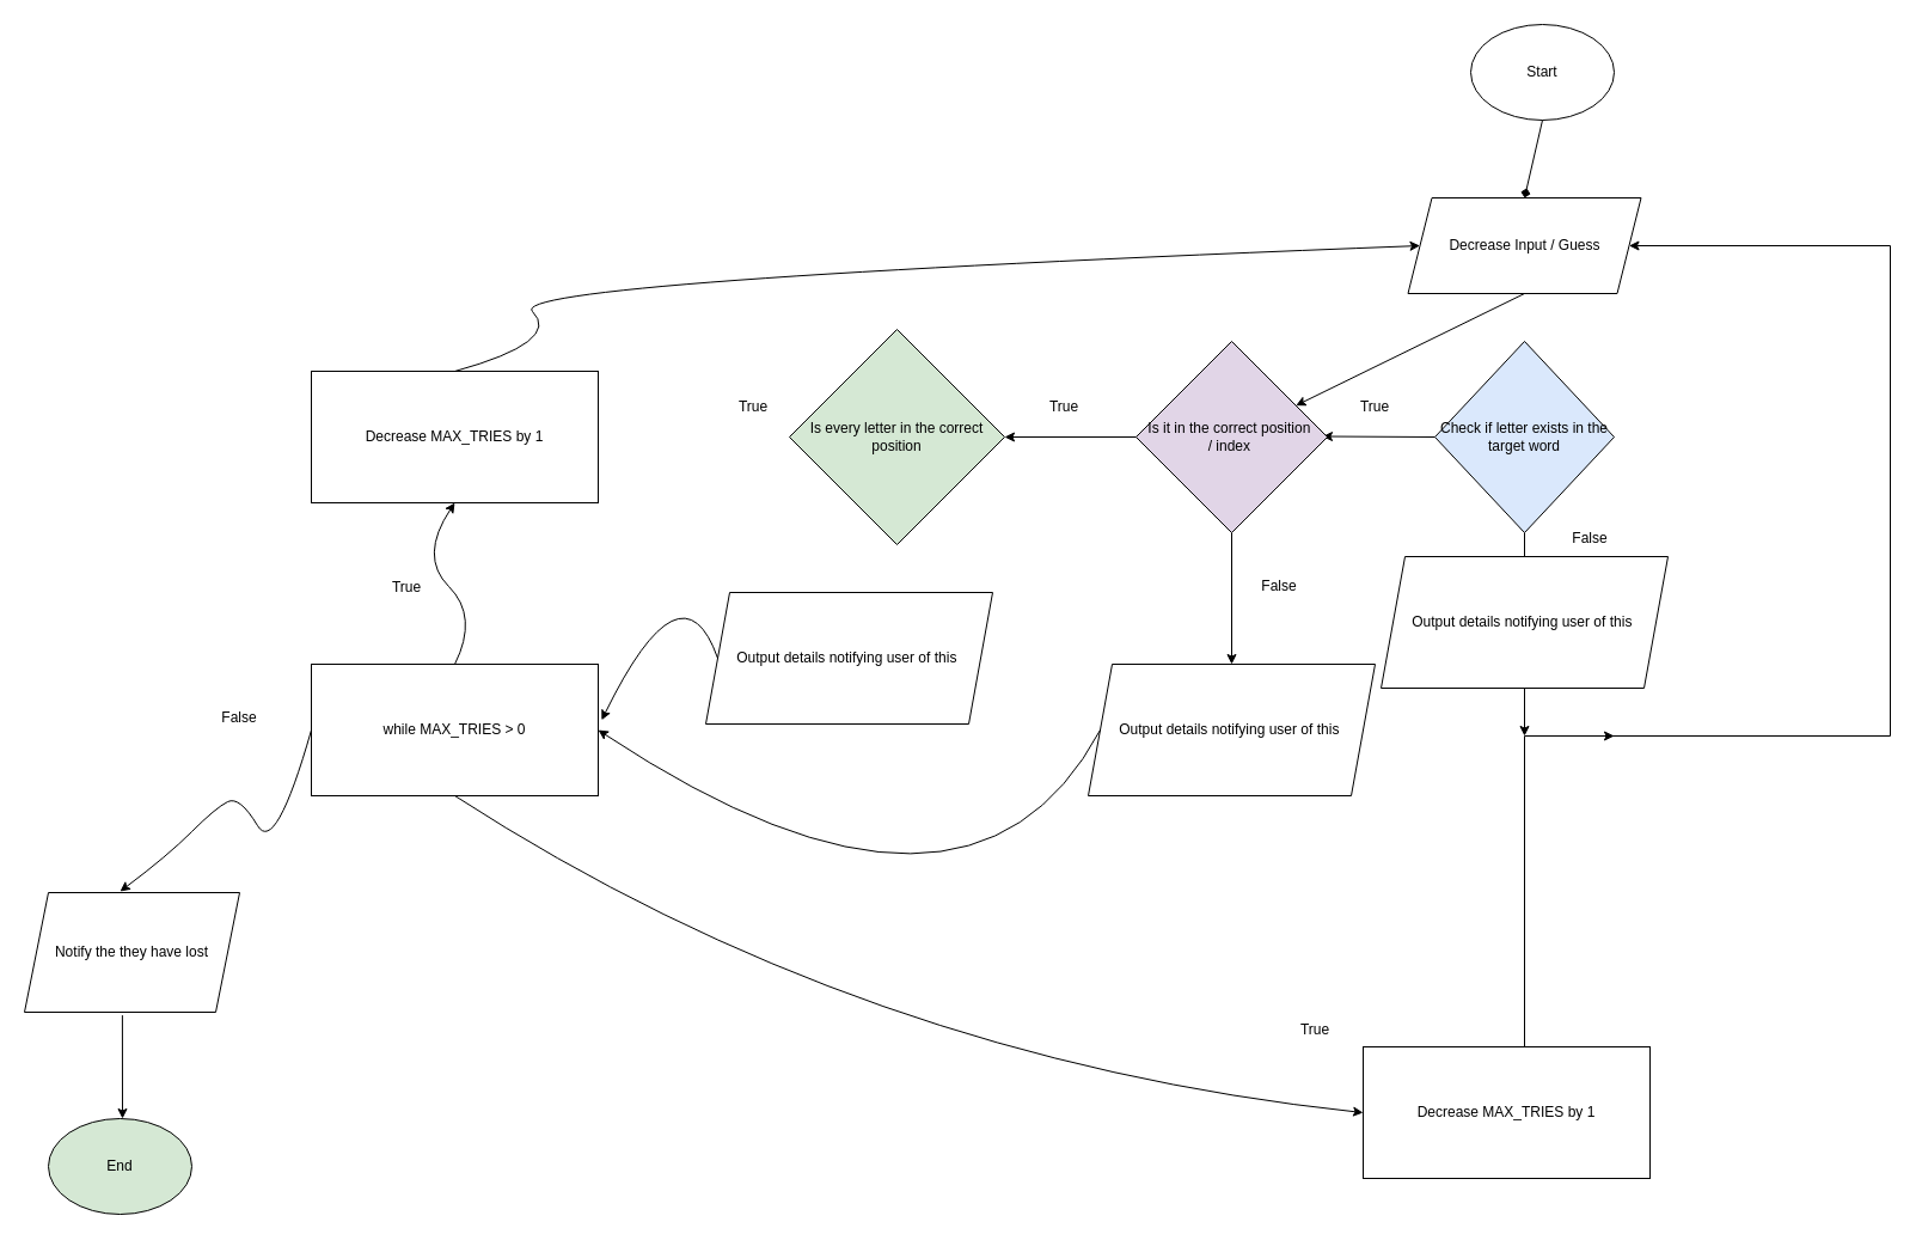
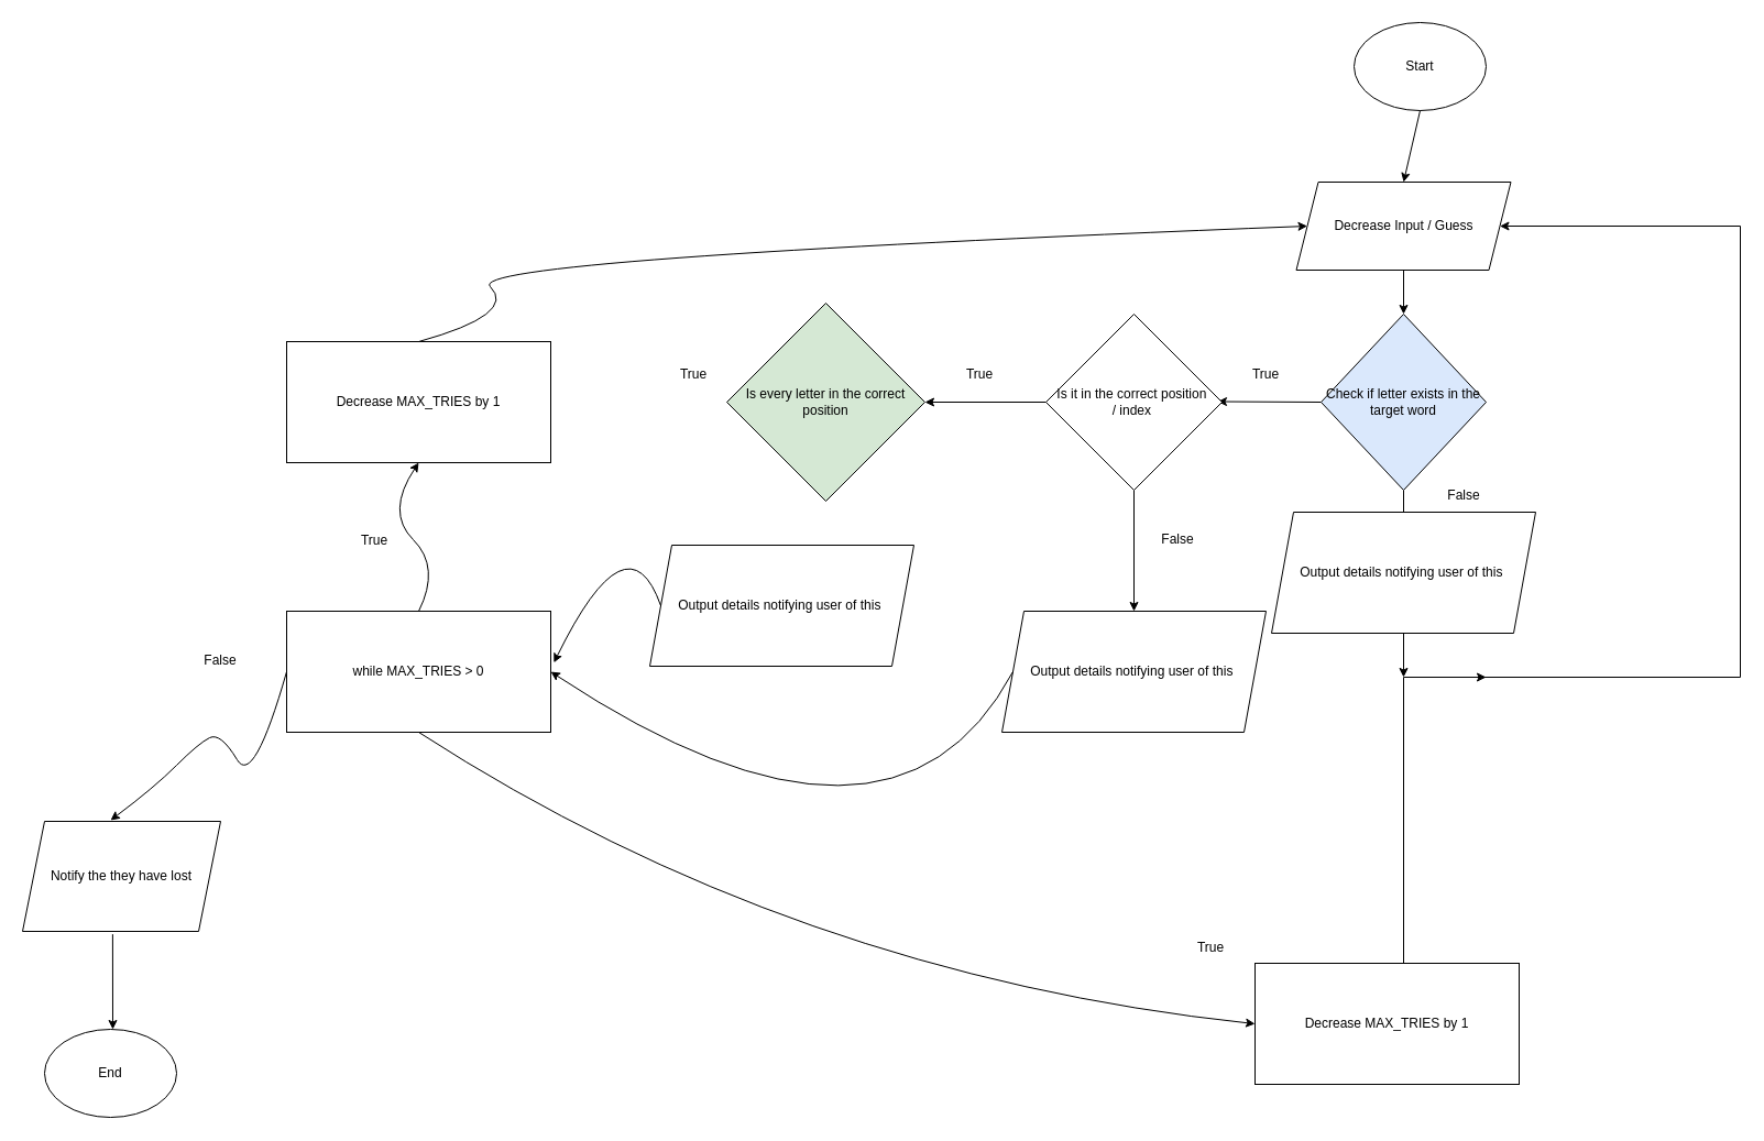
- <mxCell id="16" value="" style="endArrow=diamond;html=1;rounded=0;exitX=0.5;exitY=1;exitDx=0;exitDy=0;entryX=0.5;entryY=0;entryDx=0;entryDy=0;" parent="1" source="15" target="14" edge="1"><mxGeometry width="50" height="50" relative="1" as="geometry"><mxPoint x="1270" y="165" as="sourcePoint" /><mxPoint x="1320" y="115" as="targetPoint" /></mxGeometry></mxCell>
+ <mxCell id="16" value="" style="endArrow=classic;html=1;rounded=0;exitX=0.5;exitY=1;exitDx=0;exitDy=0;entryX=0.5;entryY=0;entryDx=0;entryDy=0;" parent="1" source="15" target="14" edge="1"><mxGeometry width="50" height="50" relative="1" as="geometry"><mxPoint x="1270" y="165" as="sourcePoint" /><mxPoint x="1320" y="115" as="targetPoint" /></mxGeometry></mxCell>
- <mxCell id="17" value="" style="endArrow=classic;html=1;rounded=0;exitX=0.5;exitY=1;exitDx=0;exitDy=0;" parent="1" source="14" target="7" edge="1"><mxGeometry width="50" height="50" relative="1" as="geometry"><mxPoint x="1270" y="235" as="sourcePoint" /><mxPoint x="1320" y="185" as="targetPoint" /></mxGeometry></mxCell>
+ <mxCell id="17" value="" style="endArrow=classic;html=1;rounded=0;entryX=0.5;entryY=0;entryDx=0;entryDy=0;exitX=0.5;exitY=1;exitDx=0;exitDy=0;" parent="1" source="14" target="6" edge="1"><mxGeometry width="50" height="50" relative="1" as="geometry"><mxPoint x="1270" y="235" as="sourcePoint" /><mxPoint x="1320" y="185" as="targetPoint" /></mxGeometry></mxCell>
- <mxCell id="7" value="Is it in the correct position&amp;nbsp;&lt;br&gt;/ index&amp;nbsp;" style="rhombus;whiteSpace=wrap;html=1;fillColor=#e1d5e7;" parent="1" vertex="1"><mxGeometry x="950" y="285" width="160" height="160" as="geometry" /></mxCell>
+ <mxCell id="7" value="Is it in the correct position&amp;nbsp;&lt;br&gt;/ index&amp;nbsp;" style="rhombus;whiteSpace=wrap;html=1;" parent="1" vertex="1"><mxGeometry x="950" y="285" width="160" height="160" as="geometry" /></mxCell>
- <mxCell id="33" value="End" style="ellipse;whiteSpace=wrap;html=1;fillColor=#d5e8d4;" parent="1" vertex="1"><mxGeometry x="40" y="935" width="120" height="80" as="geometry" /></mxCell>
+ <mxCell id="33" value="End" style="ellipse;whiteSpace=wrap;html=1;" parent="1" vertex="1"><mxGeometry x="40" y="935" width="120" height="80" as="geometry" /></mxCell>
